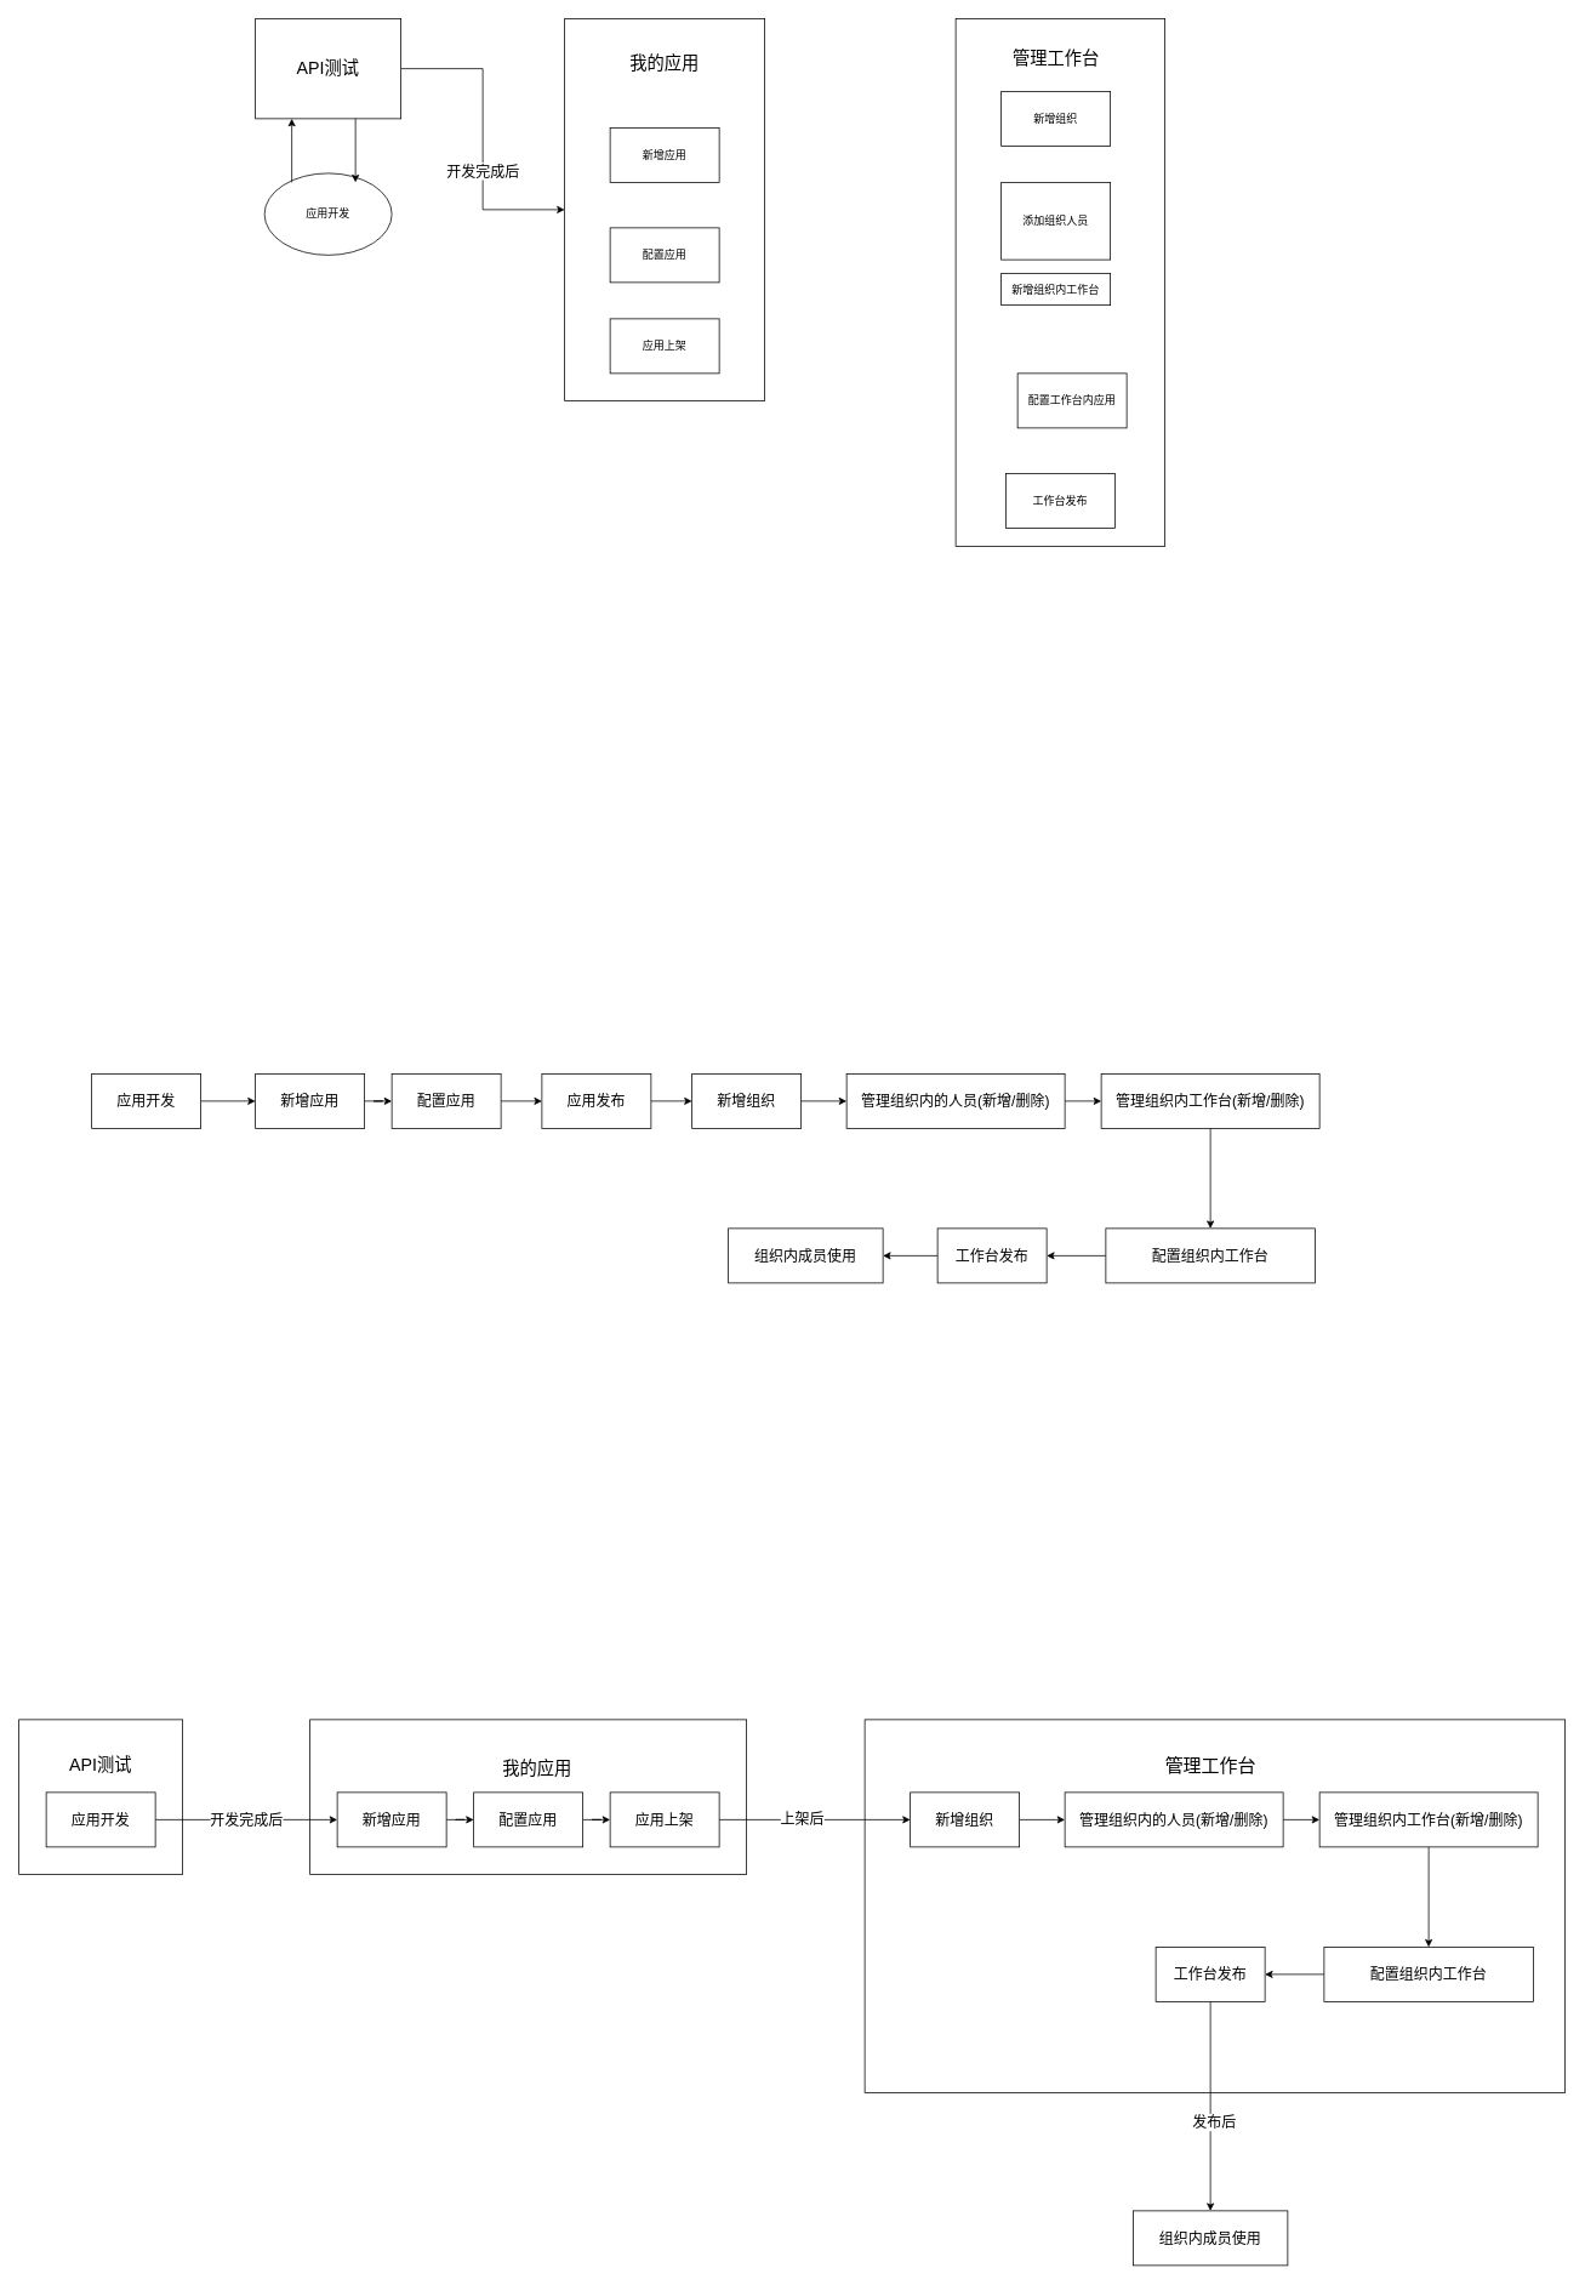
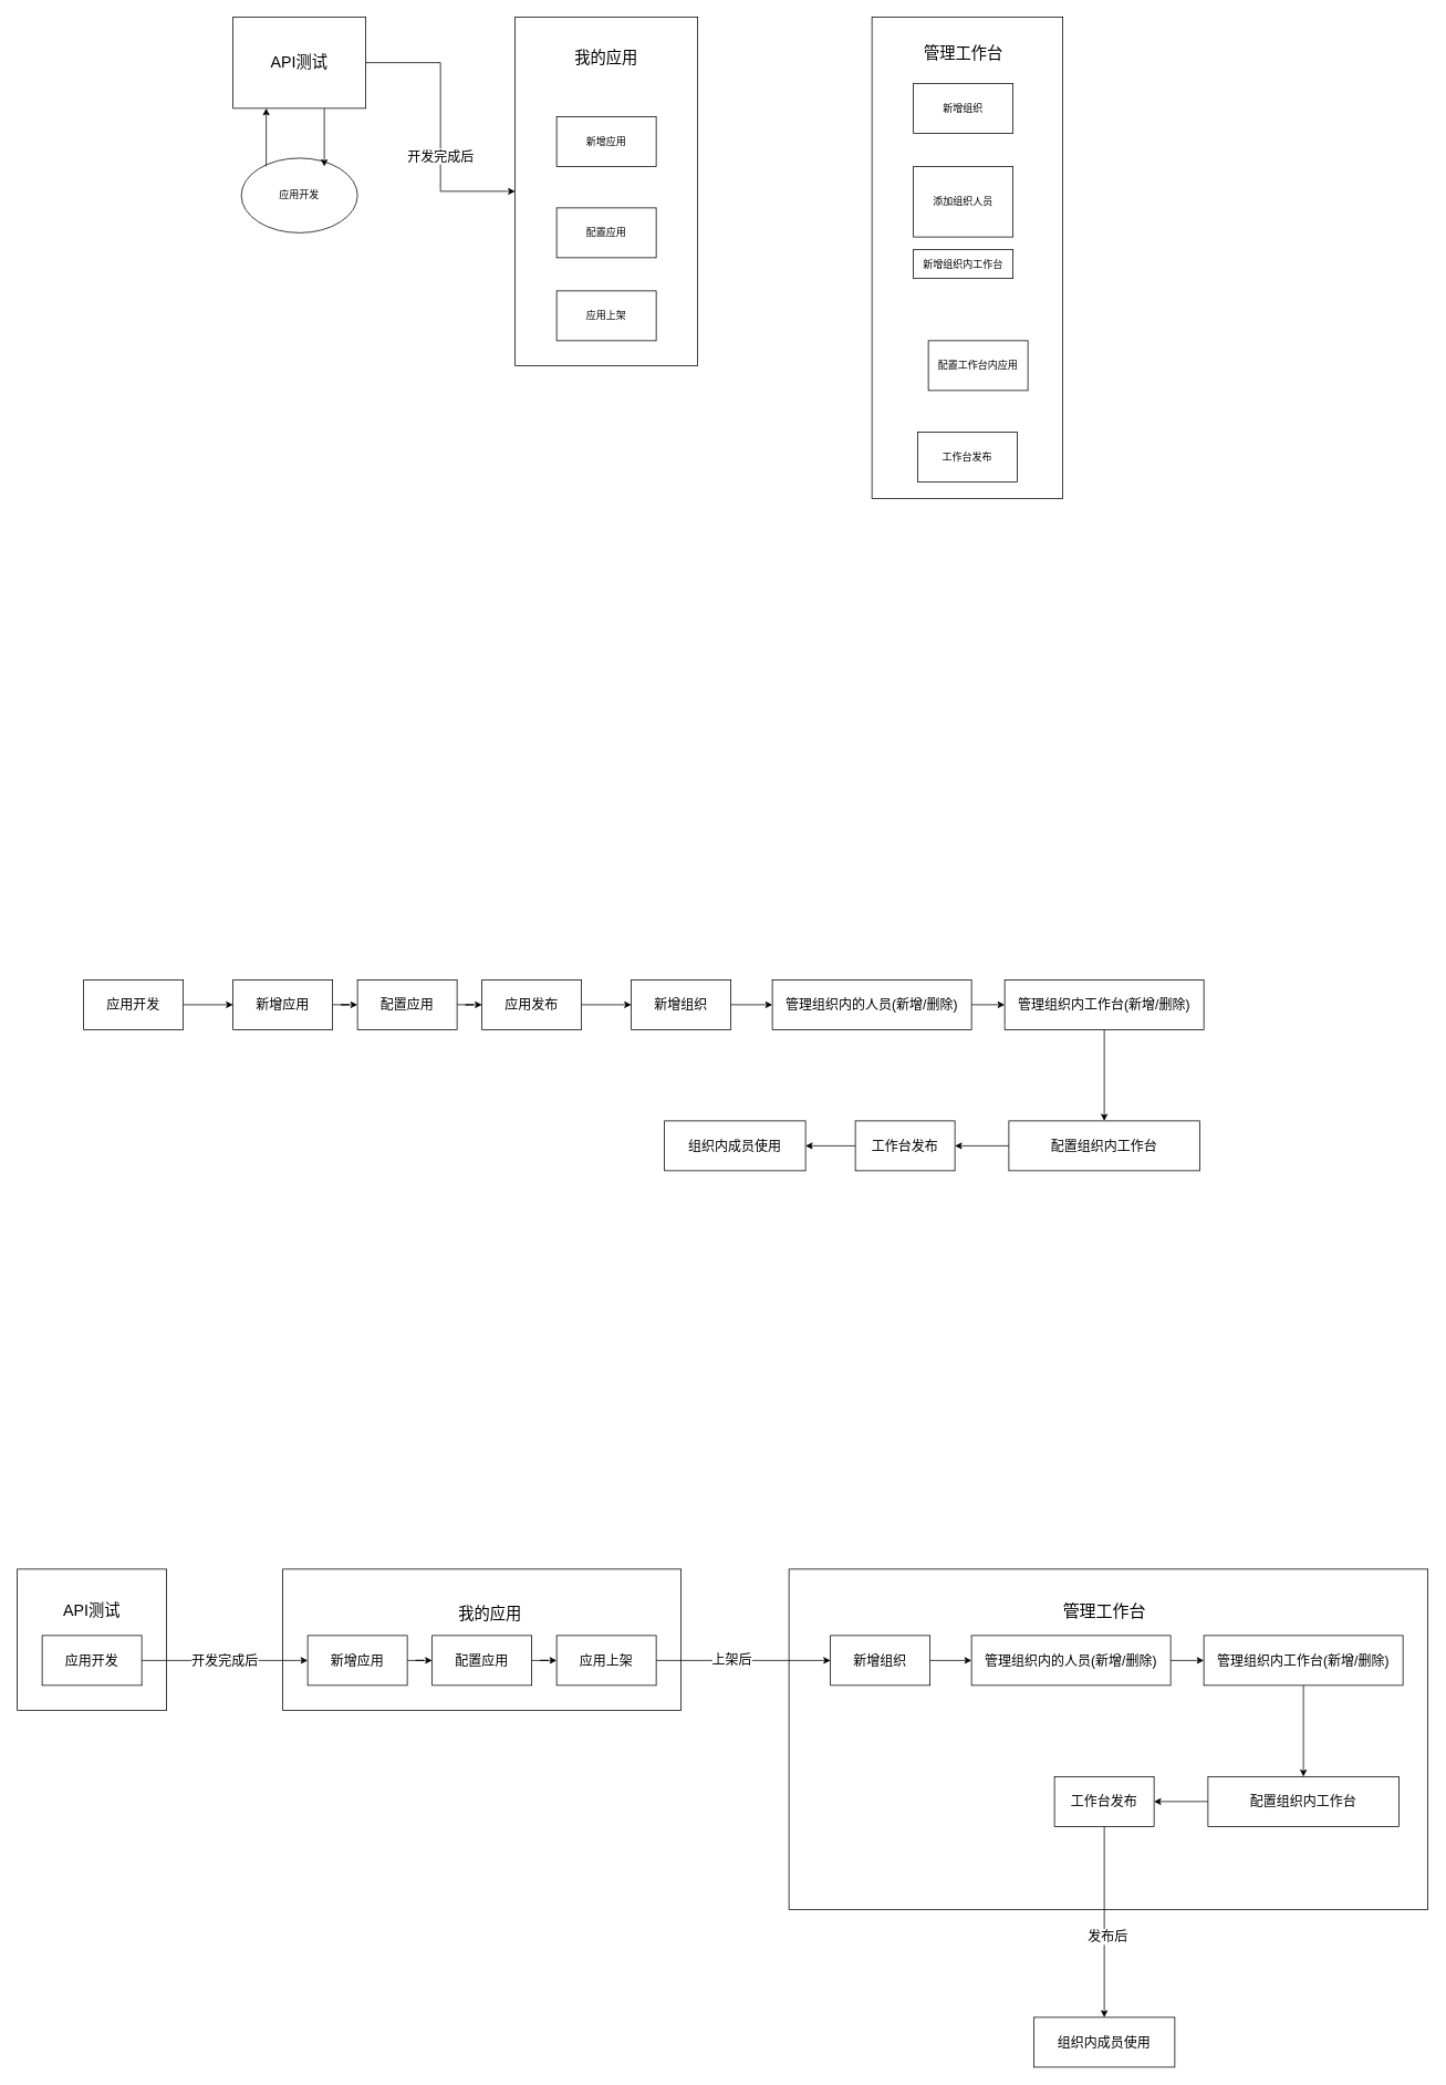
- <mxCell id="27" value="应用发布" style="rounded=0;whiteSpace=wrap;html=1;fontSize=16;" vertex="1" parent="1"><mxGeometry x="595" y="1180" width="120" height="60" as="geometry" /></mxCell>
+ <mxCell id="27" value="应用发布" style="rounded=0;whiteSpace=wrap;html=1;fontSize=16;" vertex="1" parent="1"><mxGeometry x="580" y="1180" width="120" height="60" as="geometry" /></mxCell>
